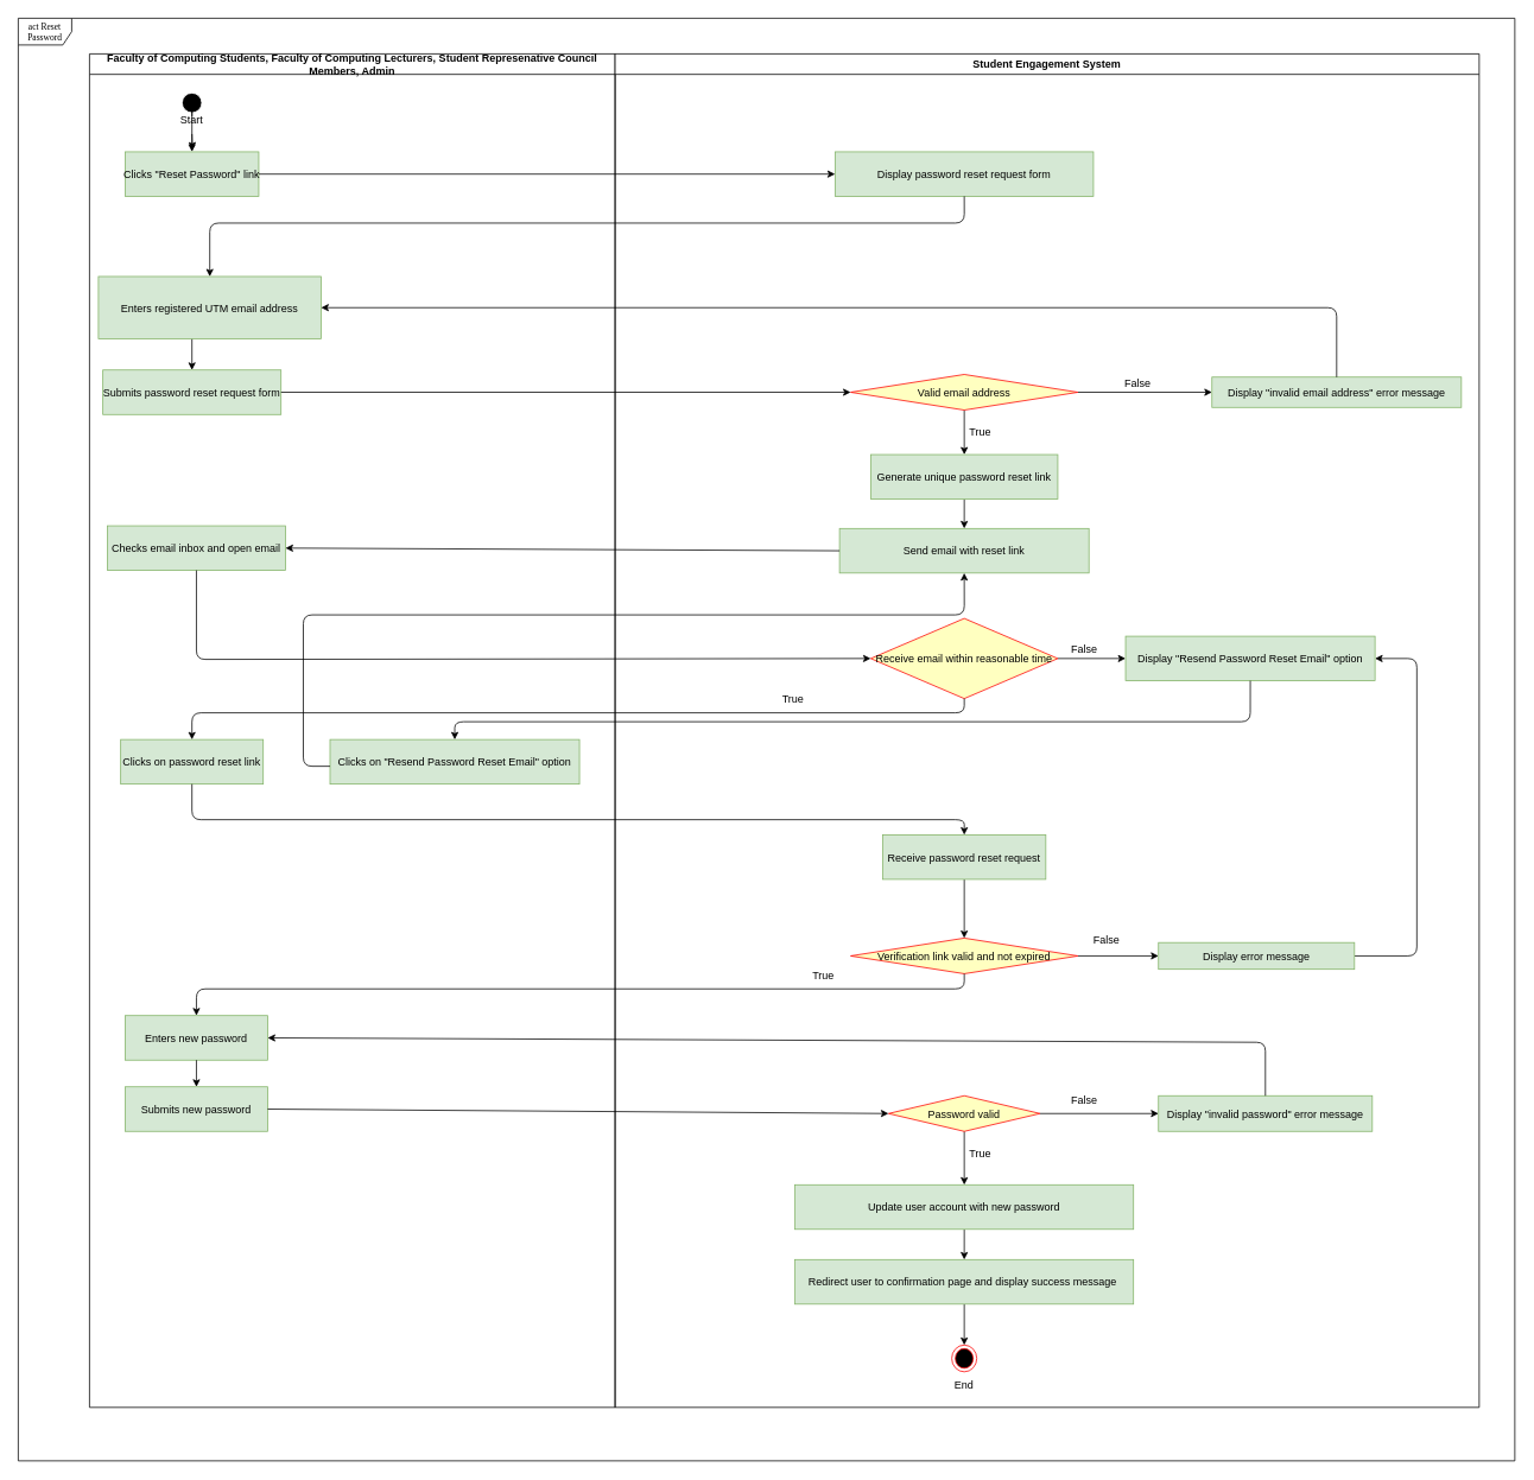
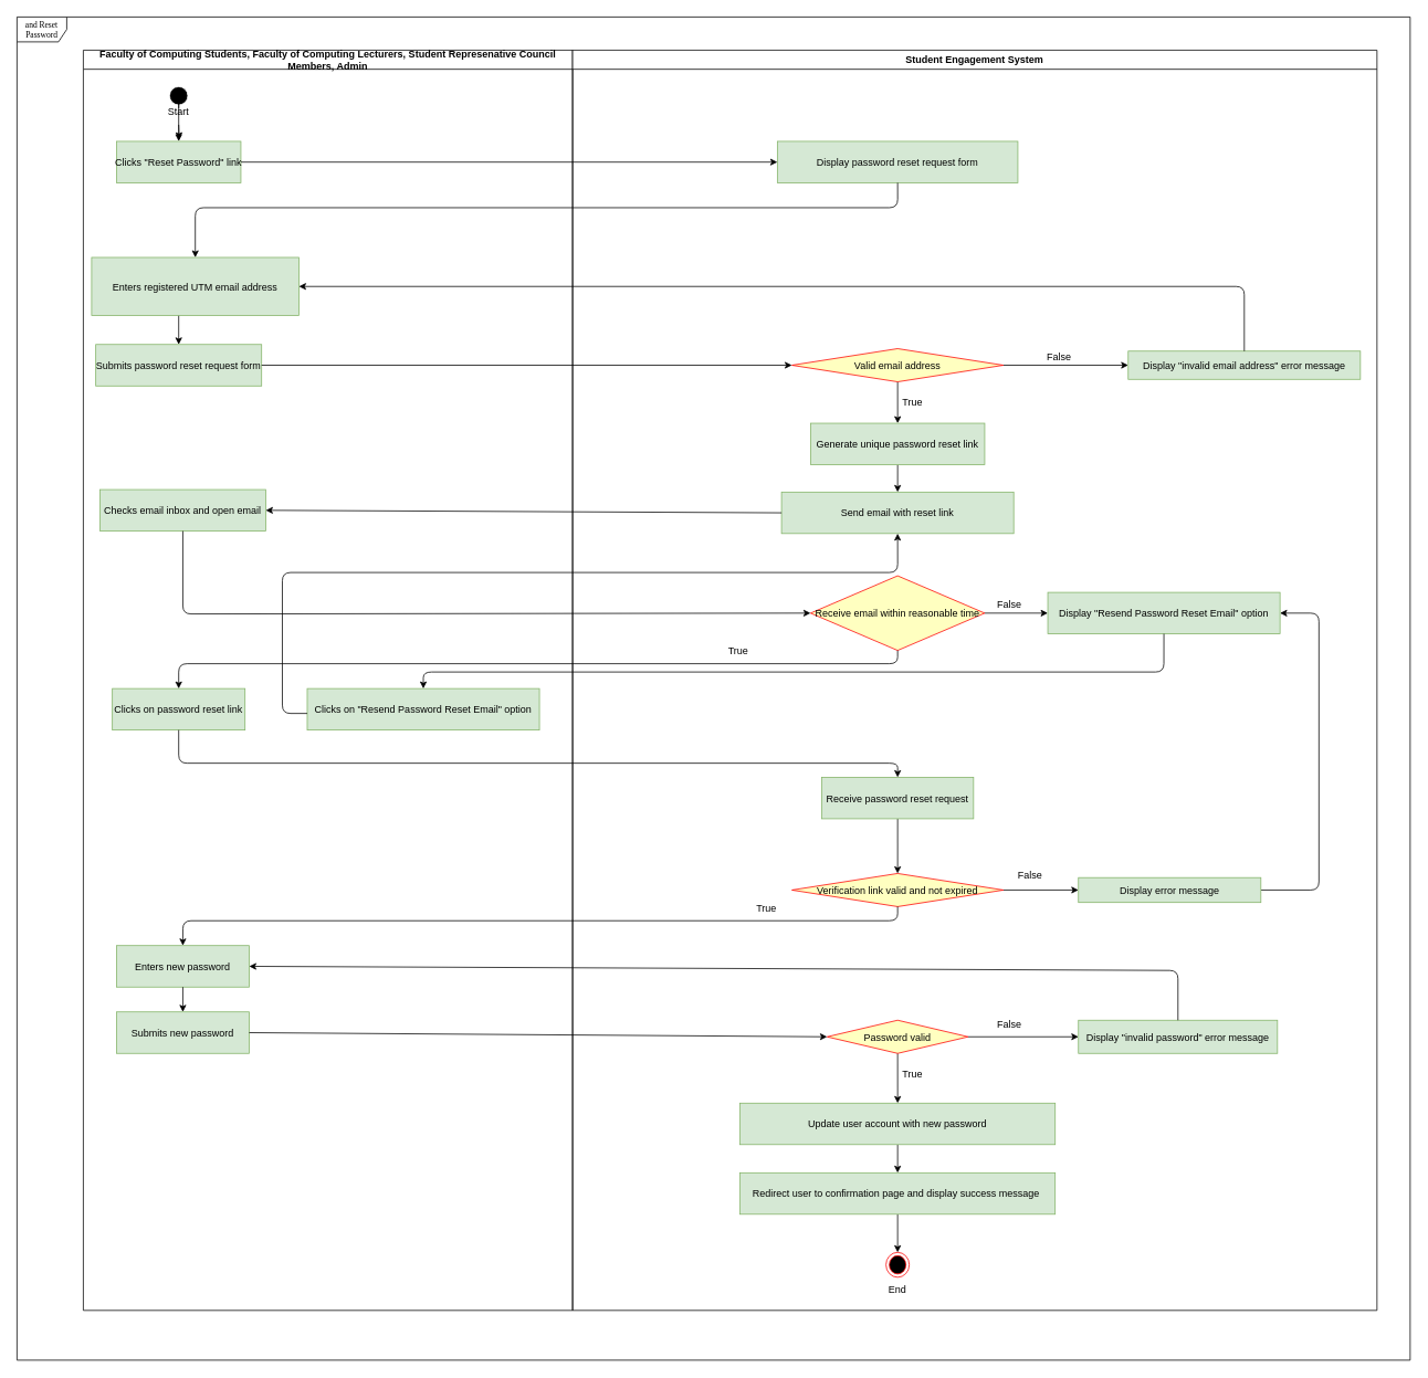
- <mxCell id="67" value="act Reset Password" style="shape=umlFrame;whiteSpace=wrap;html=1;rounded=0;shadow=0;comic=0;labelBackgroundColor=none;strokeWidth=1;fontFamily=Verdana;fontSize=10;align=center;" vertex="1" parent="1"><mxGeometry x="20" y="20" width="1680" height="1620" as="geometry" /></mxCell>
+ <mxCell id="67" value="and Reset Password" style="shape=umlFrame;whiteSpace=wrap;html=1;rounded=0;shadow=0;comic=0;labelBackgroundColor=none;strokeWidth=1;fontFamily=Verdana;fontSize=10;align=center;" vertex="1" parent="1"><mxGeometry x="20" y="20" width="1680" height="1620" as="geometry" /></mxCell>
